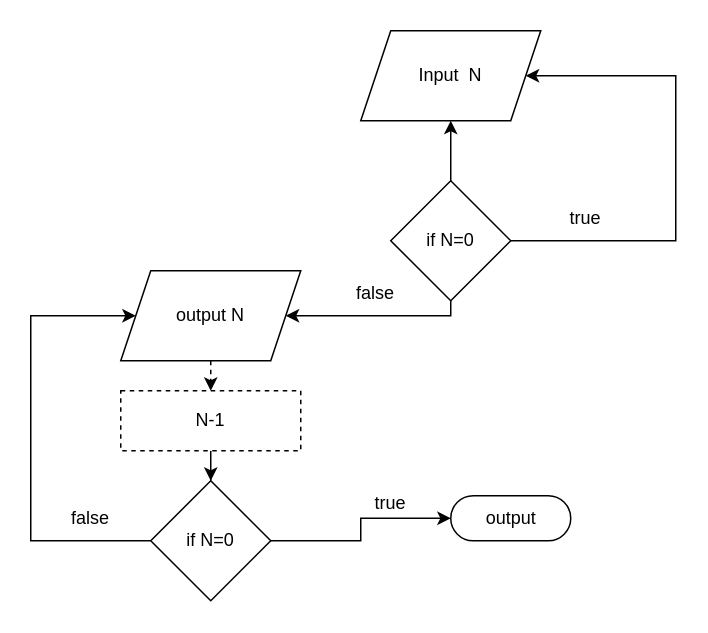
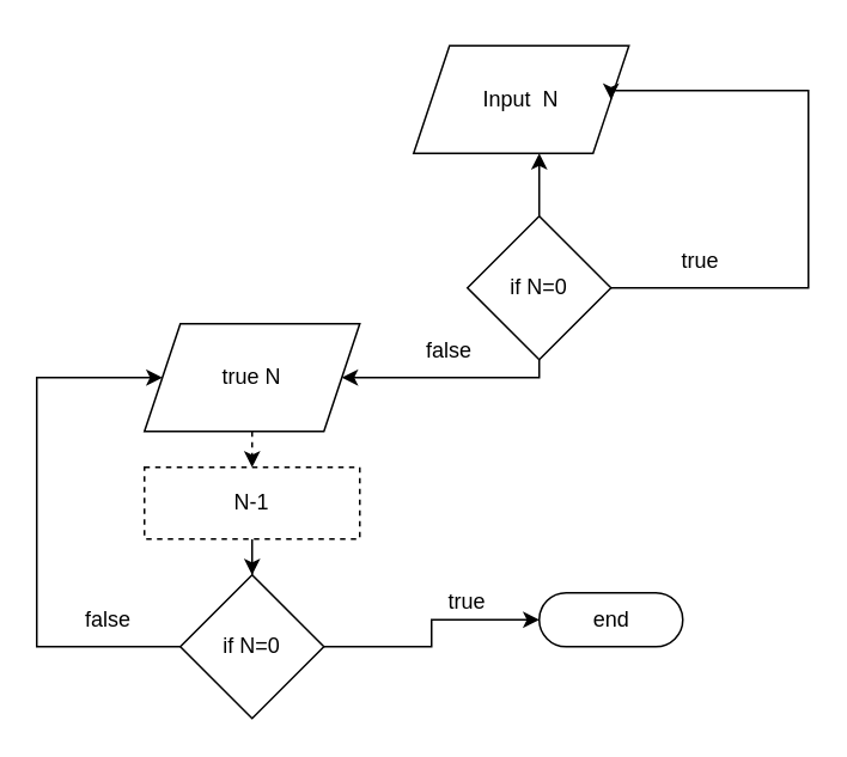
- <mxCell id="2" value="Input&amp;nbsp; N" style="shape=parallelogram;perimeter=parallelogramPerimeter;whiteSpace=wrap;html=1;fixedSize=1;" vertex="1" parent="1"><mxGeometry x="240" y="20" width="120" height="60" as="geometry" /></mxCell>
+ <mxCell id="2" value="Input&amp;nbsp; N" style="shape=parallelogram;perimeter=parallelogramPerimeter;whiteSpace=wrap;html=1;fixedSize=1;" vertex="1" parent="1"><mxGeometry x="230" y="25" width="120" height="60" as="geometry" /></mxCell>
- <mxCell id="9" value="output N" style="shape=parallelogram;perimeter=parallelogramPerimeter;whiteSpace=wrap;html=1;fixedSize=1;" vertex="1" parent="1"><mxGeometry x="80" y="180" width="120" height="60" as="geometry" /></mxCell>
+ <mxCell id="9" value="true N" style="shape=parallelogram;perimeter=parallelogramPerimeter;whiteSpace=wrap;html=1;fixedSize=1;" vertex="1" parent="1"><mxGeometry x="80" y="180" width="120" height="60" as="geometry" /></mxCell>
- <mxCell id="18" value="output" style="html=1;dashed=0;whitespace=wrap;shape=mxgraph.dfd.start" vertex="1" parent="1"><mxGeometry x="300" y="330" width="80" height="30" as="geometry" /></mxCell>
+ <mxCell id="18" value="end" style="html=1;dashed=0;whitespace=wrap;shape=mxgraph.dfd.start" vertex="1" parent="1"><mxGeometry x="300" y="330" width="80" height="30" as="geometry" /></mxCell>
